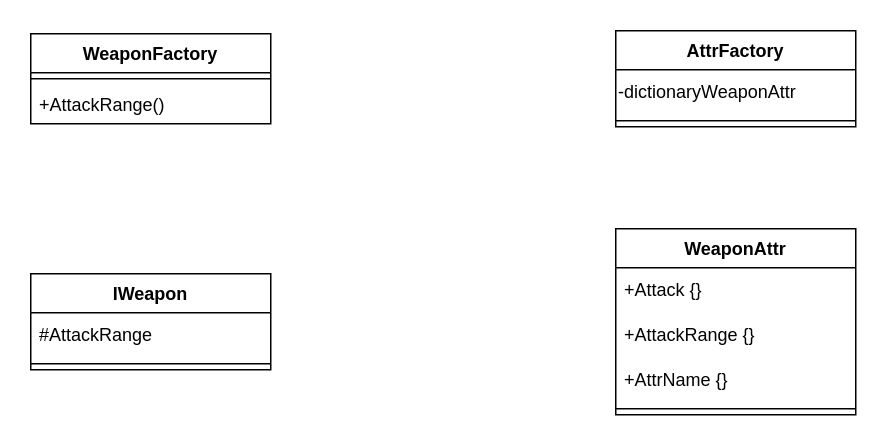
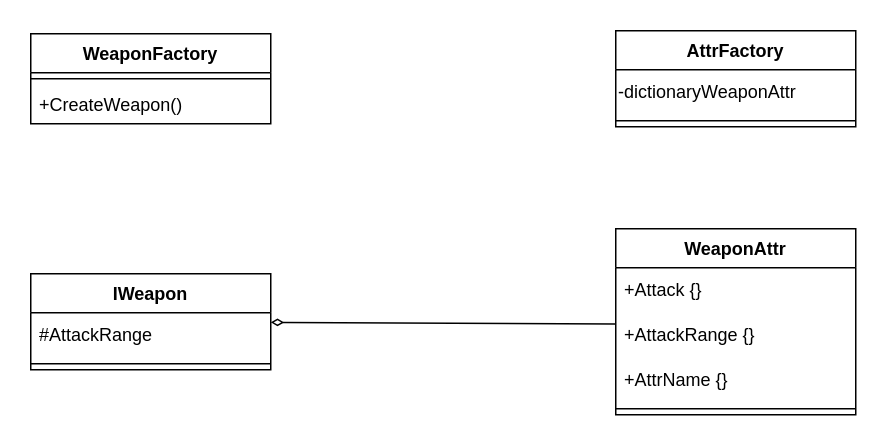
- <mxCell id="4" value="+AttackRange()" style="text;strokeColor=none;fillColor=none;align=left;verticalAlign=top;spacingLeft=4;spacingRight=4;overflow=hidden;rotatable=0;points=[[0,0.5],[1,0.5]];portConstraint=eastwest;whiteSpace=wrap;html=1;" vertex="1" parent="2"><mxGeometry y="34" width="160" height="26" as="geometry" /></mxCell>
+ <mxCell id="4" value="+CreateWeapon()" style="text;strokeColor=none;fillColor=none;align=left;verticalAlign=top;spacingLeft=4;spacingRight=4;overflow=hidden;rotatable=0;points=[[0,0.5],[1,0.5]];portConstraint=eastwest;whiteSpace=wrap;html=1;" vertex="1" parent="2"><mxGeometry y="34" width="160" height="26" as="geometry" /></mxCell>
+ <mxCell id="5" style="edgeStyle=none;rounded=0;orthogonalLoop=1;jettySize=auto;html=1;entryX=0;entryY=0.25;entryDx=0;entryDy=0;endArrow=none;endFill=0;startArrow=diamondThin;startFill=0;" edge="1" parent="1" source="6" target="14"><mxGeometry relative="1" as="geometry" /></mxCell>
